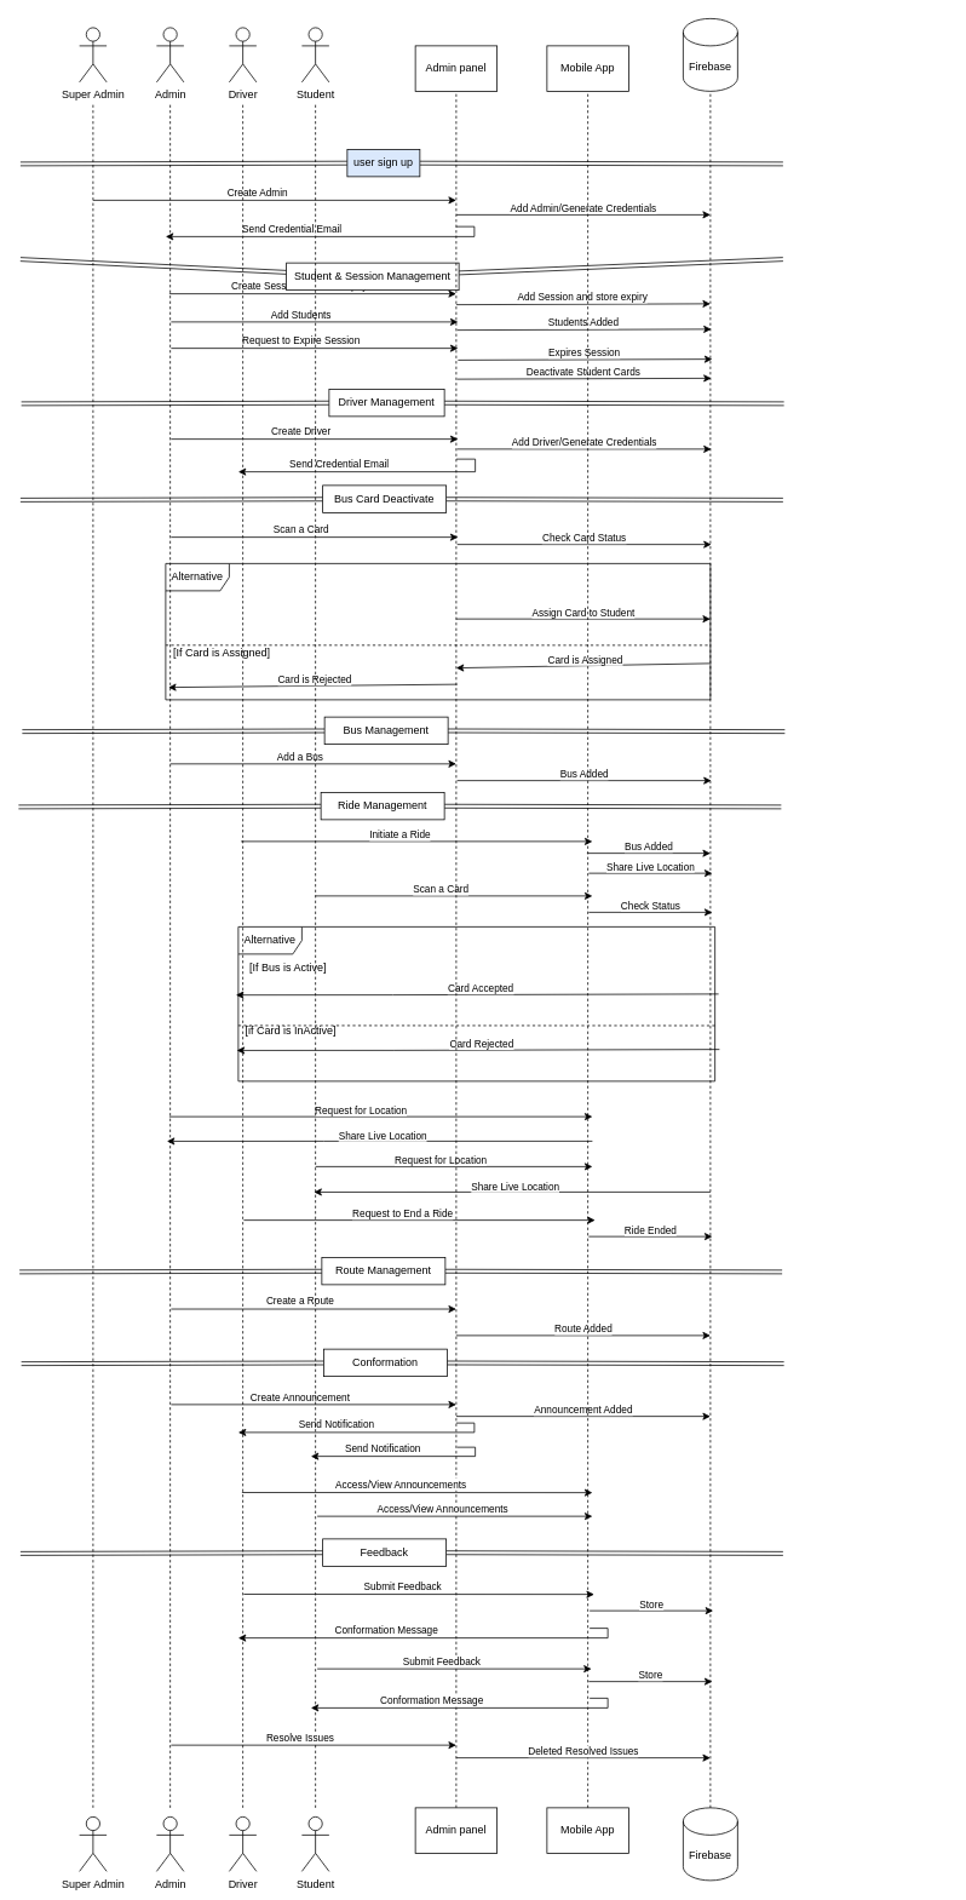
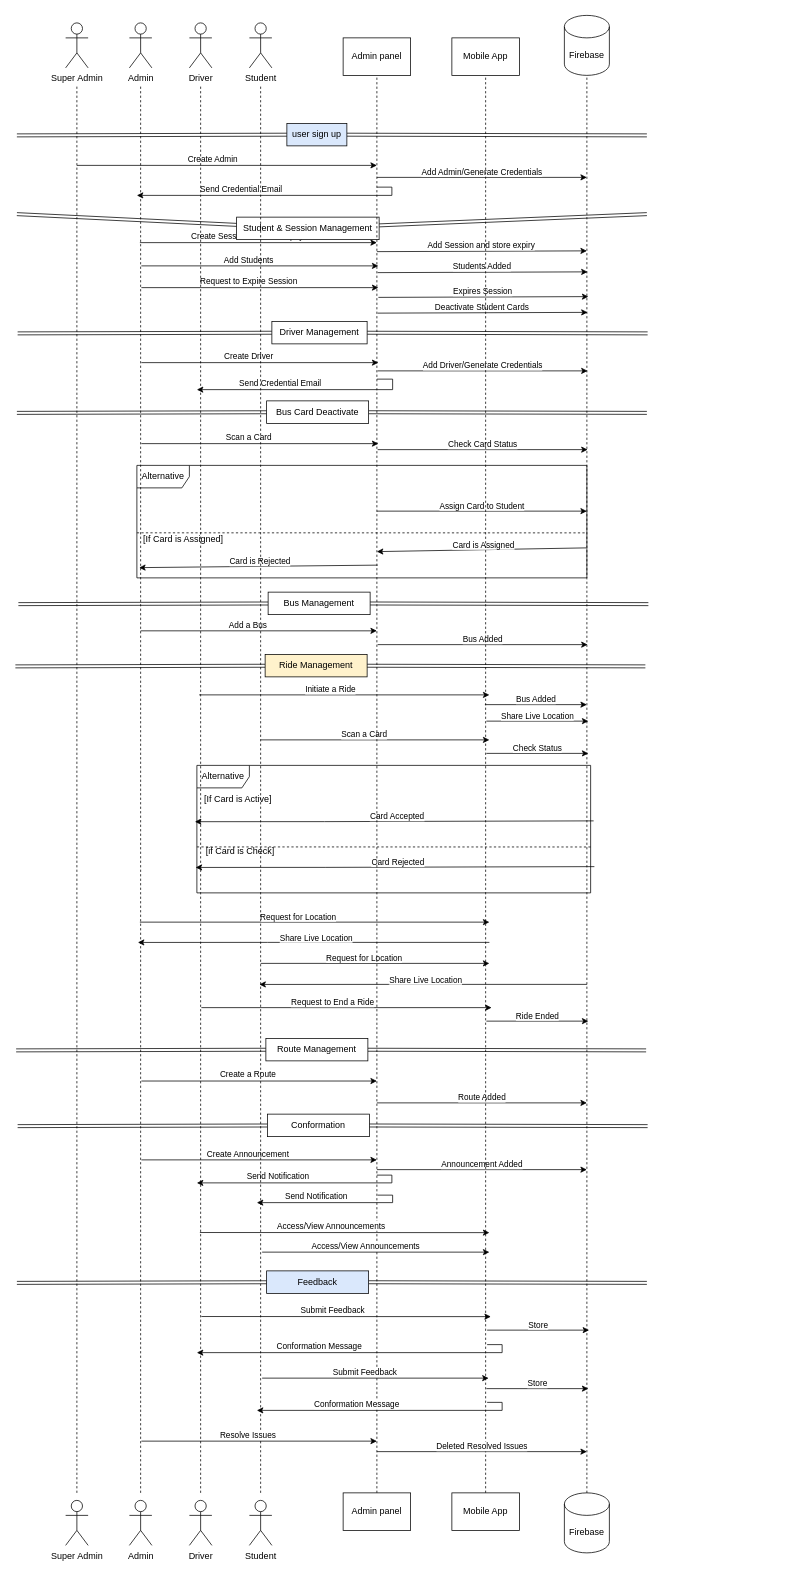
- <mxCell id="67" value="Ride Management" style="rounded=0;whiteSpace=wrap;html=1;" parent="64" vertex="1"><mxGeometry x="333" width="136" height="30" as="geometry" /></mxCell>
+ <mxCell id="67" value="Ride Management" style="rounded=0;whiteSpace=wrap;html=1;fillColor=#fff2cc;" parent="64" vertex="1"><mxGeometry x="333" width="136" height="30" as="geometry" /></mxCell>
- <mxCell id="81" value="[If Bus is Active]" style="text;html=1;align=center;verticalAlign=middle;whiteSpace=wrap;rounded=0;" parent="1" vertex="1"><mxGeometry x="252" y="1054" width="130" height="21" as="geometry" /></mxCell>
+ <mxCell id="81" value="[If Card is Active]" style="text;html=1;align=center;verticalAlign=middle;whiteSpace=wrap;rounded=0;" parent="1" vertex="1"><mxGeometry x="252" y="1054" width="130" height="21" as="geometry" /></mxCell>
- <mxCell id="84" value="[if Card is InActive]" style="text;html=1;align=center;verticalAlign=middle;whiteSpace=wrap;rounded=0;" parent="1" vertex="1"><mxGeometry x="255" y="1124" width="130" height="21" as="geometry" /></mxCell>
+ <mxCell id="84" value="[if Card is Check]" style="text;html=1;align=center;verticalAlign=middle;whiteSpace=wrap;rounded=0;" parent="1" vertex="1"><mxGeometry x="255" y="1124" width="130" height="21" as="geometry" /></mxCell>
- <mxCell id="136" value="Feedback" style="rounded=0;whiteSpace=wrap;html=1;" parent="133" vertex="1"><mxGeometry x="333" width="136" height="30" as="geometry" /></mxCell>
+ <mxCell id="136" value="Feedback" style="rounded=0;whiteSpace=wrap;html=1;fillColor=#dae8fc;" parent="133" vertex="1"><mxGeometry x="333" width="136" height="30" as="geometry" /></mxCell>
